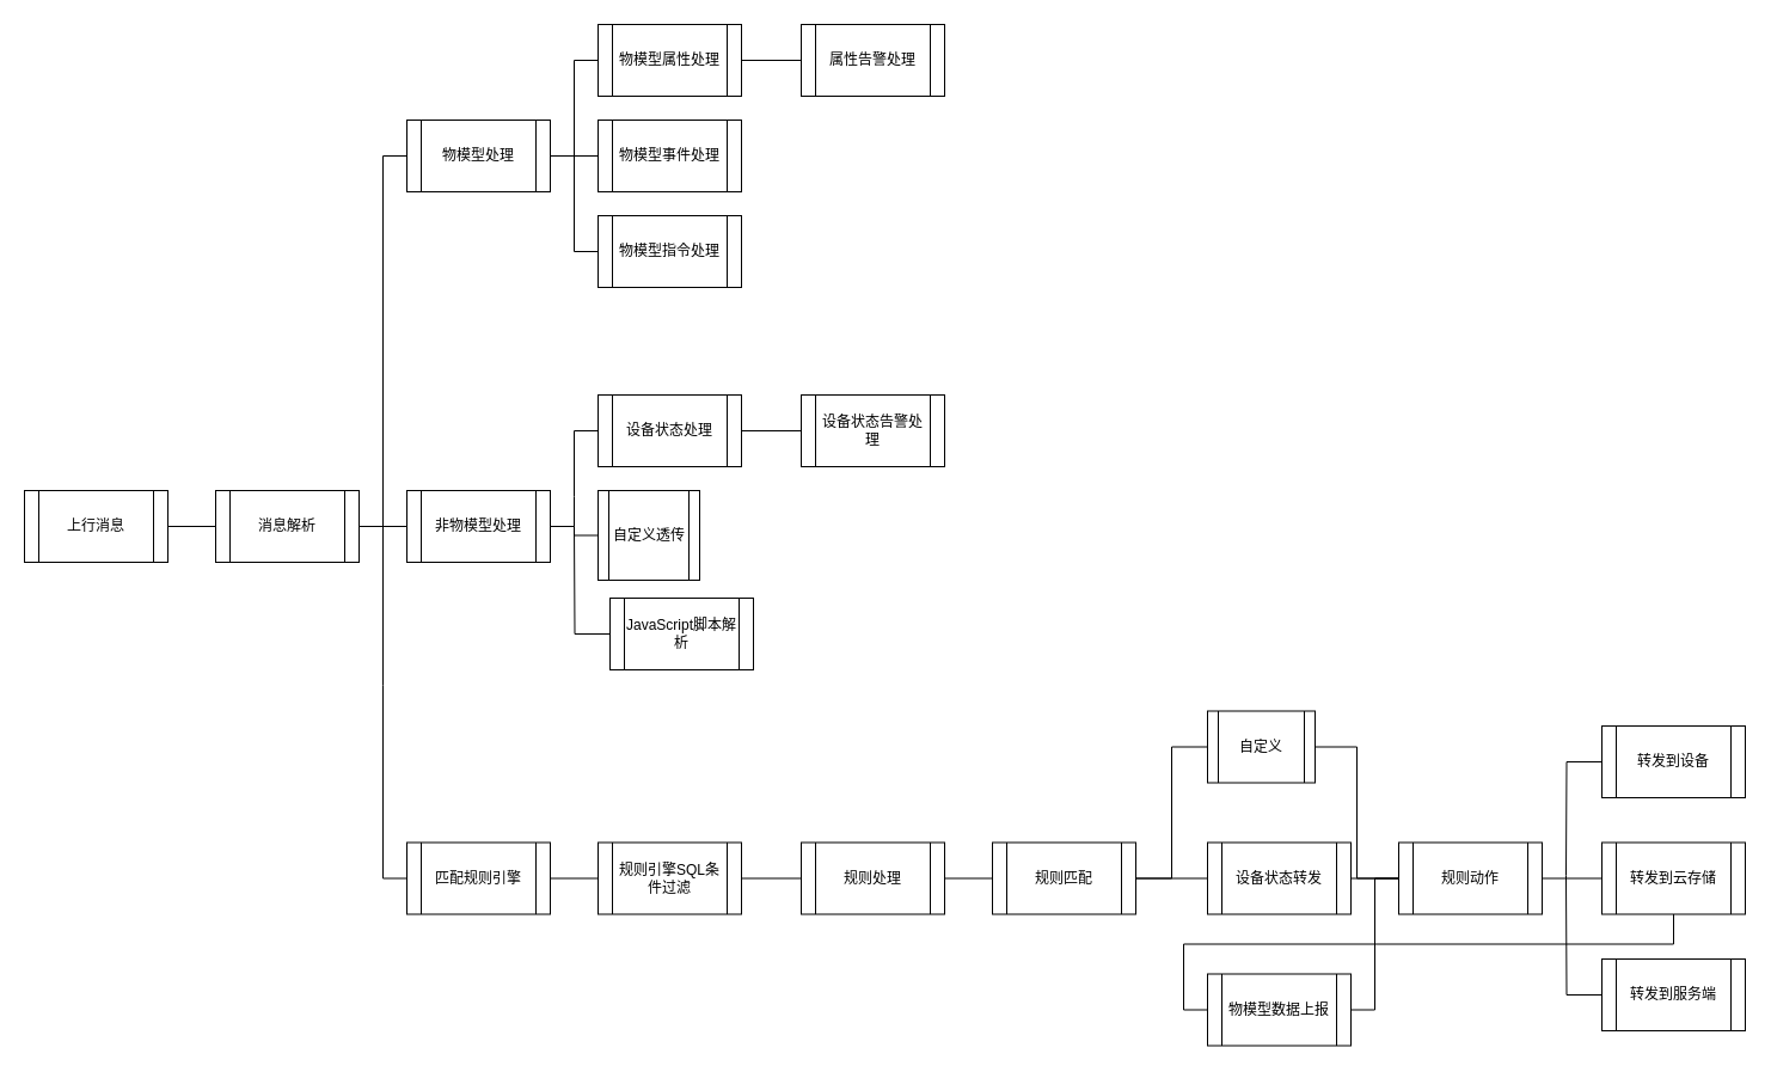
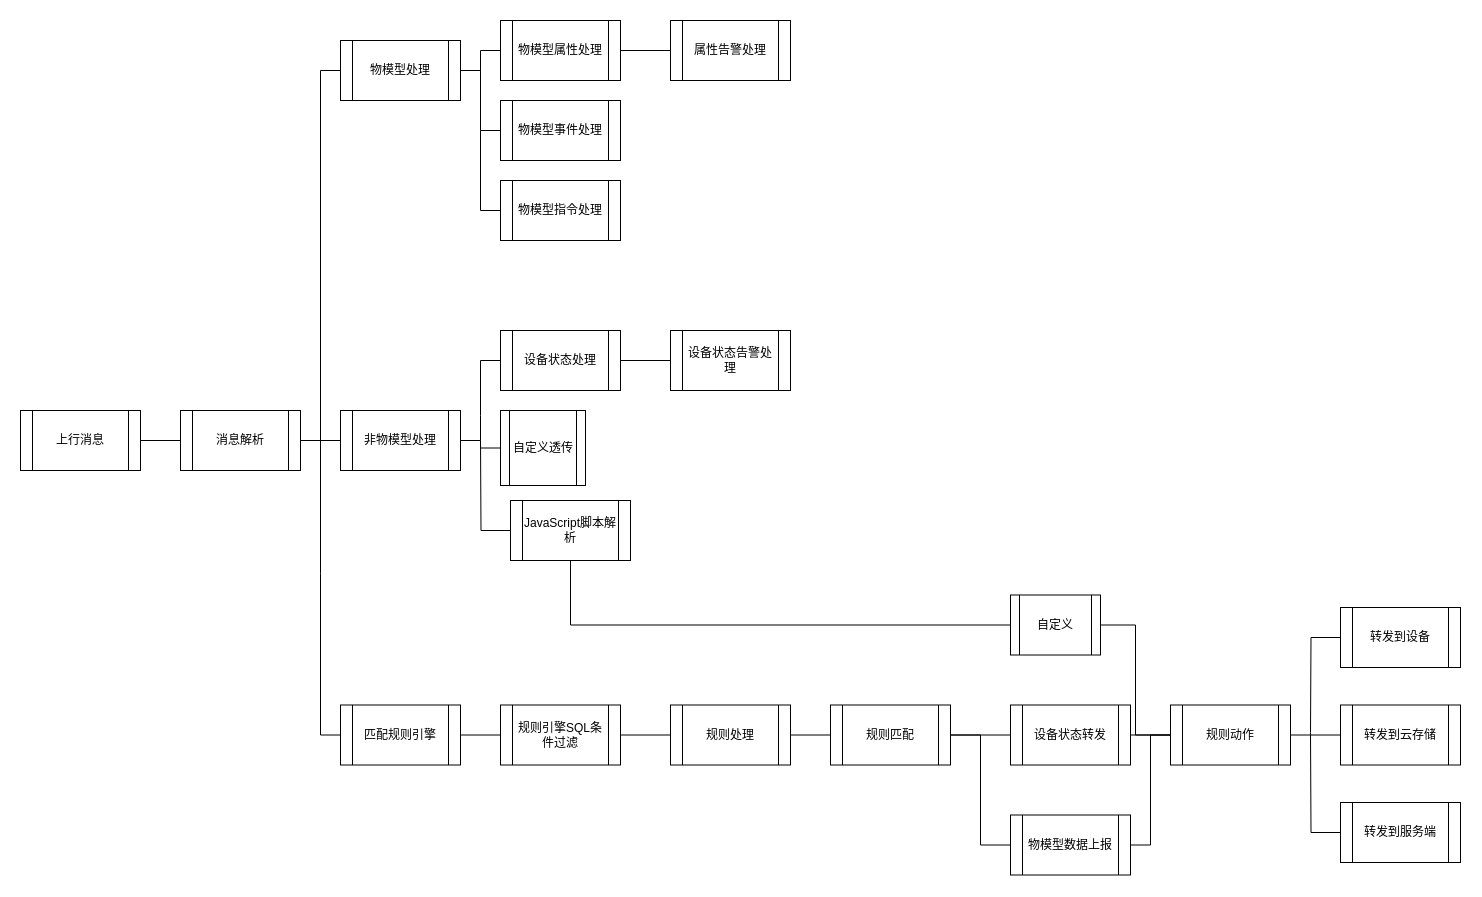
- <mxCell id="17" value="物模型处理" style="shape=process;whiteSpace=wrap;html=1;backgroundOutline=1;" vertex="1" parent="1"><mxGeometry x="340" y="100" width="120" height="60" as="geometry" /></mxCell>
+ <mxCell id="17" value="物模型处理" style="shape=process;whiteSpace=wrap;html=1;backgroundOutline=1;" vertex="1" parent="1"><mxGeometry x="340" y="40" width="120" height="60" as="geometry" /></mxCell>
- <mxCell id="34" style="edgeStyle=orthogonalEdgeStyle;rounded=0;orthogonalLoop=1;jettySize=auto;html=1;exitX=0;exitY=0.5;exitDx=0;exitDy=0;entryX=1;entryY=0.5;entryDx=0;entryDy=0;endArrow=none;endFill=0;" edge="1" parent="1" source="36" target="33"><mxGeometry relative="1" as="geometry" /></mxCell>
+ <mxCell id="34" style="edgeStyle=orthogonalEdgeStyle;rounded=0;orthogonalLoop=1;jettySize=auto;html=1;exitX=0;exitY=0.5;exitDx=0;exitDy=0;endArrow=none;endFill=0;" edge="1" parent="1" source="36" target="8"><mxGeometry relative="1" as="geometry" /></mxCell>
- <mxCell id="37" style="edgeStyle=orthogonalEdgeStyle;rounded=0;orthogonalLoop=1;jettySize=auto;html=1;exitX=0;exitY=0.5;exitDx=0;exitDy=0;endArrow=none;endFill=0;" edge="1" parent="1" source="39" target="44"><mxGeometry relative="1" as="geometry" /></mxCell>
+ <mxCell id="37" style="edgeStyle=orthogonalEdgeStyle;rounded=0;orthogonalLoop=1;jettySize=auto;html=1;exitX=0;exitY=0.5;exitDx=0;exitDy=0;entryX=1;entryY=0.5;entryDx=0;entryDy=0;endArrow=none;endFill=0;" edge="1" parent="1" source="39" target="33"><mxGeometry relative="1" as="geometry" /></mxCell>
